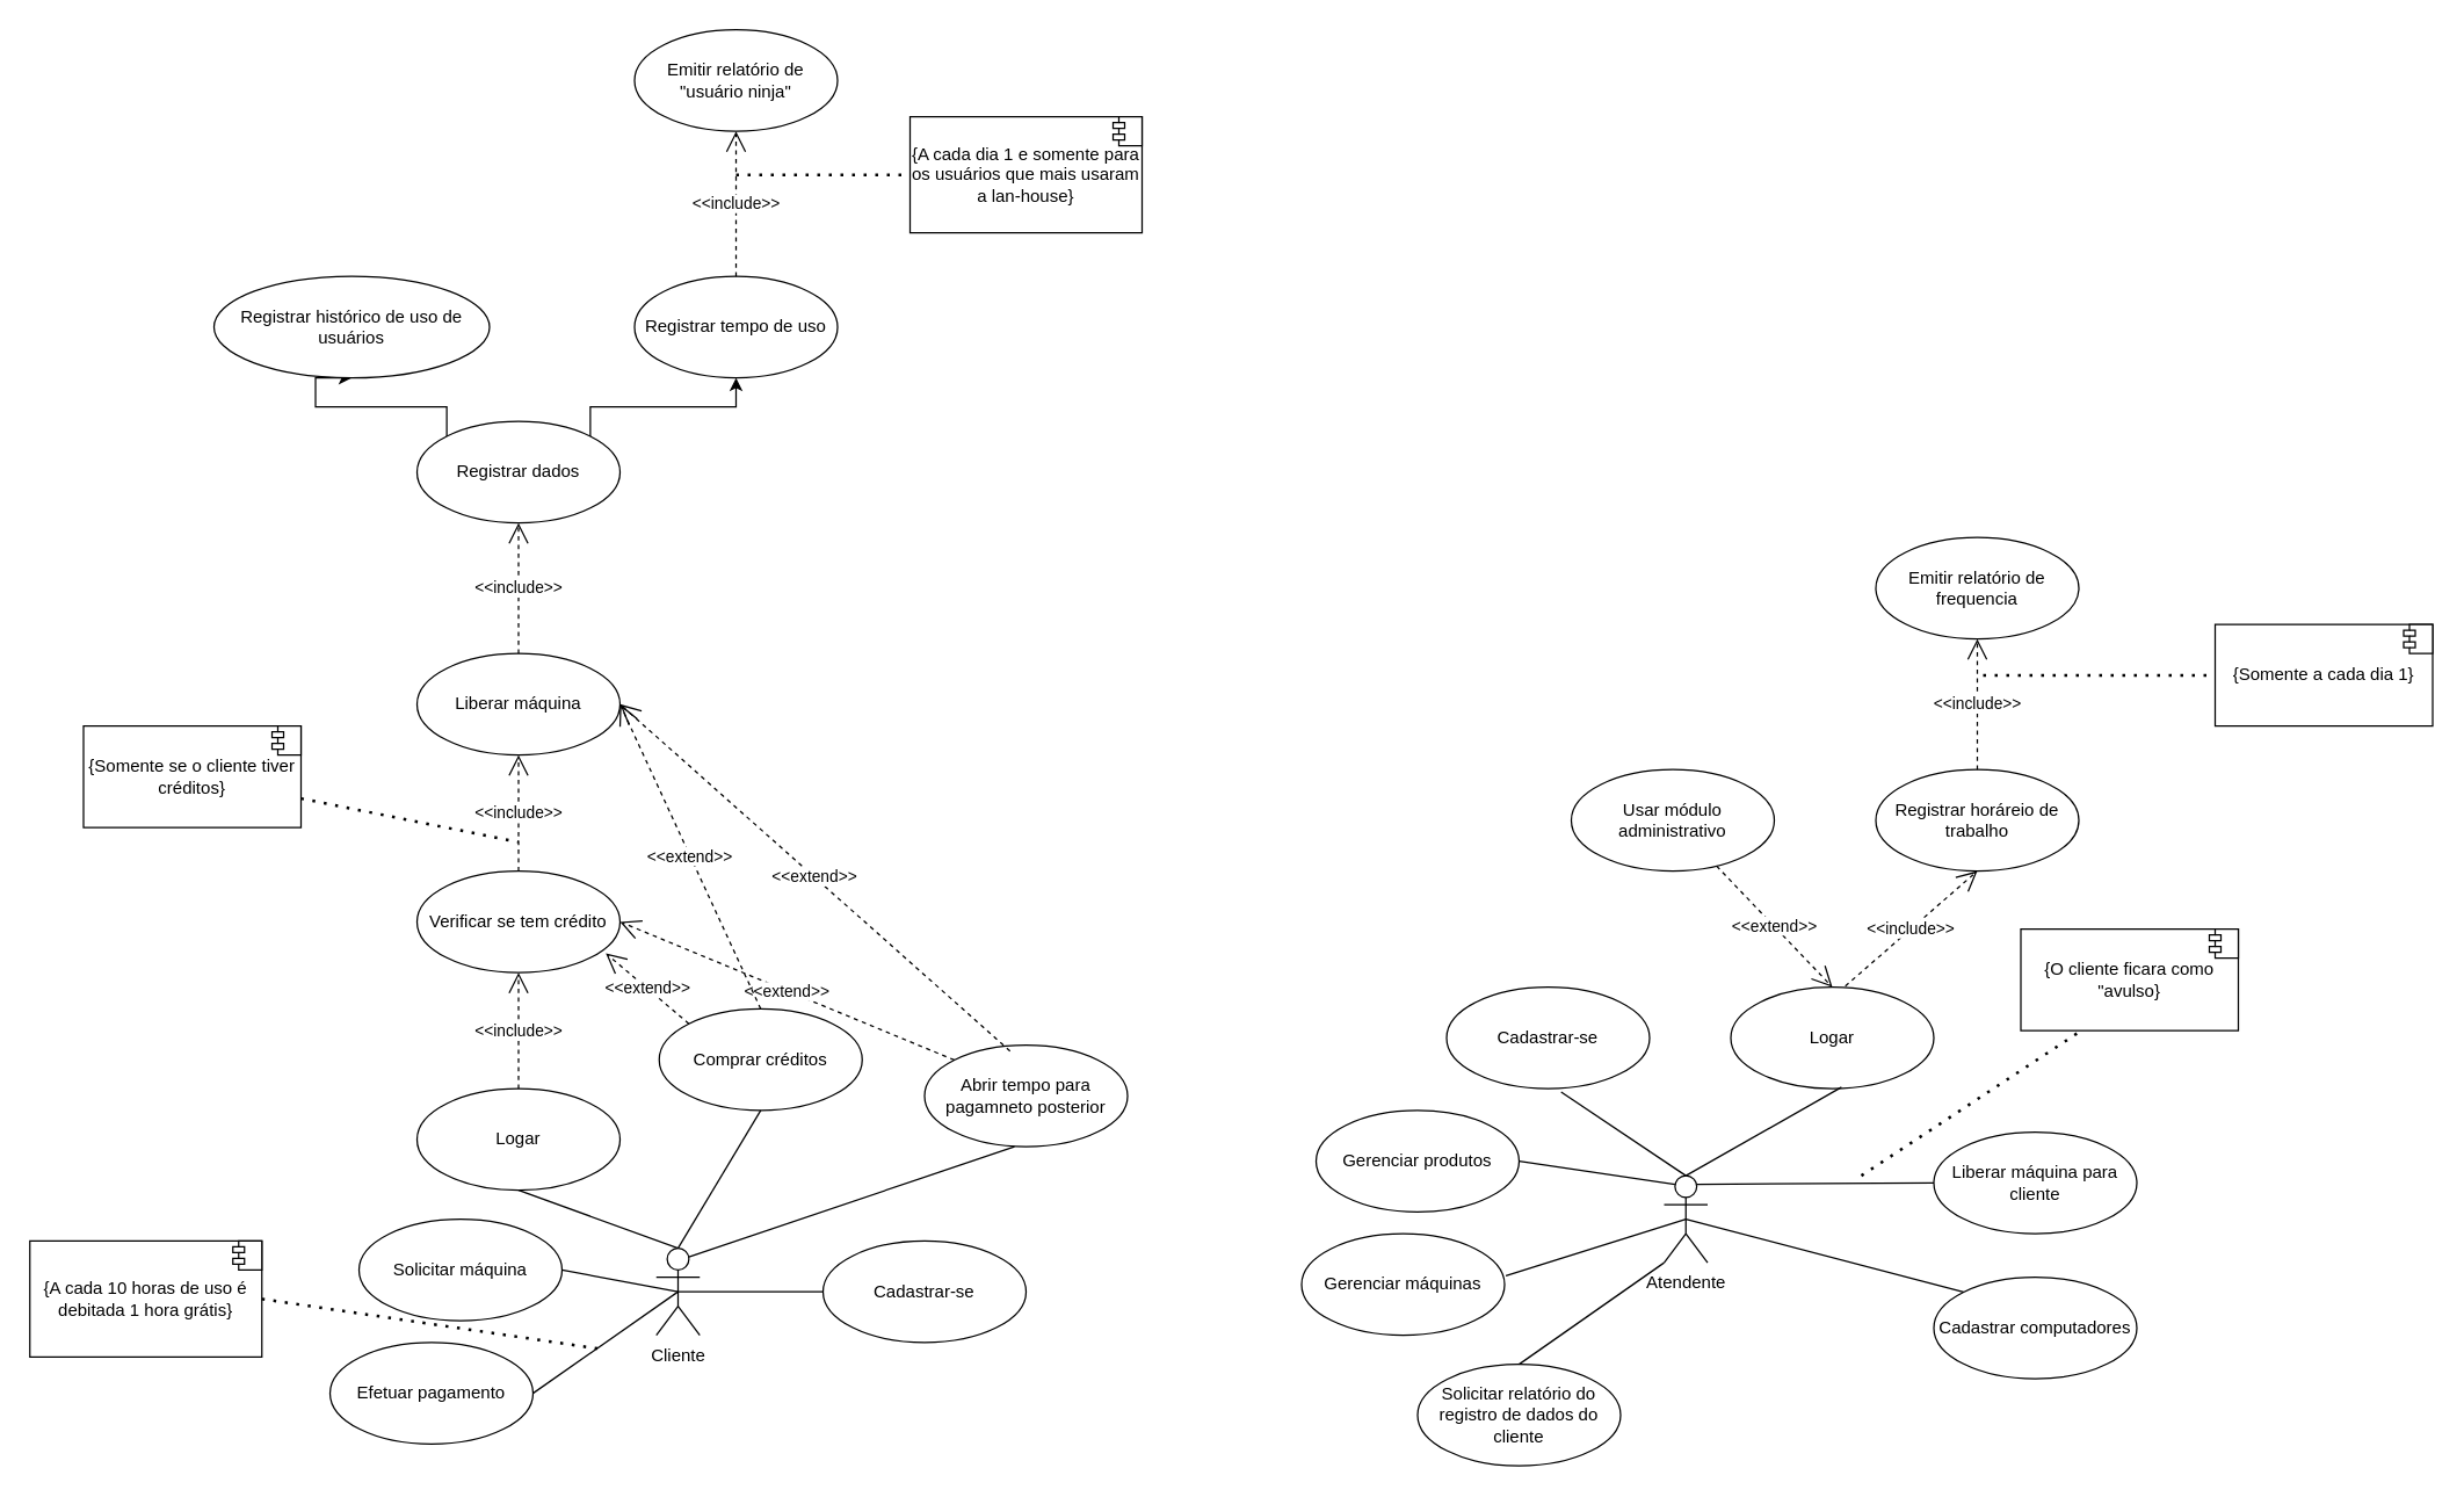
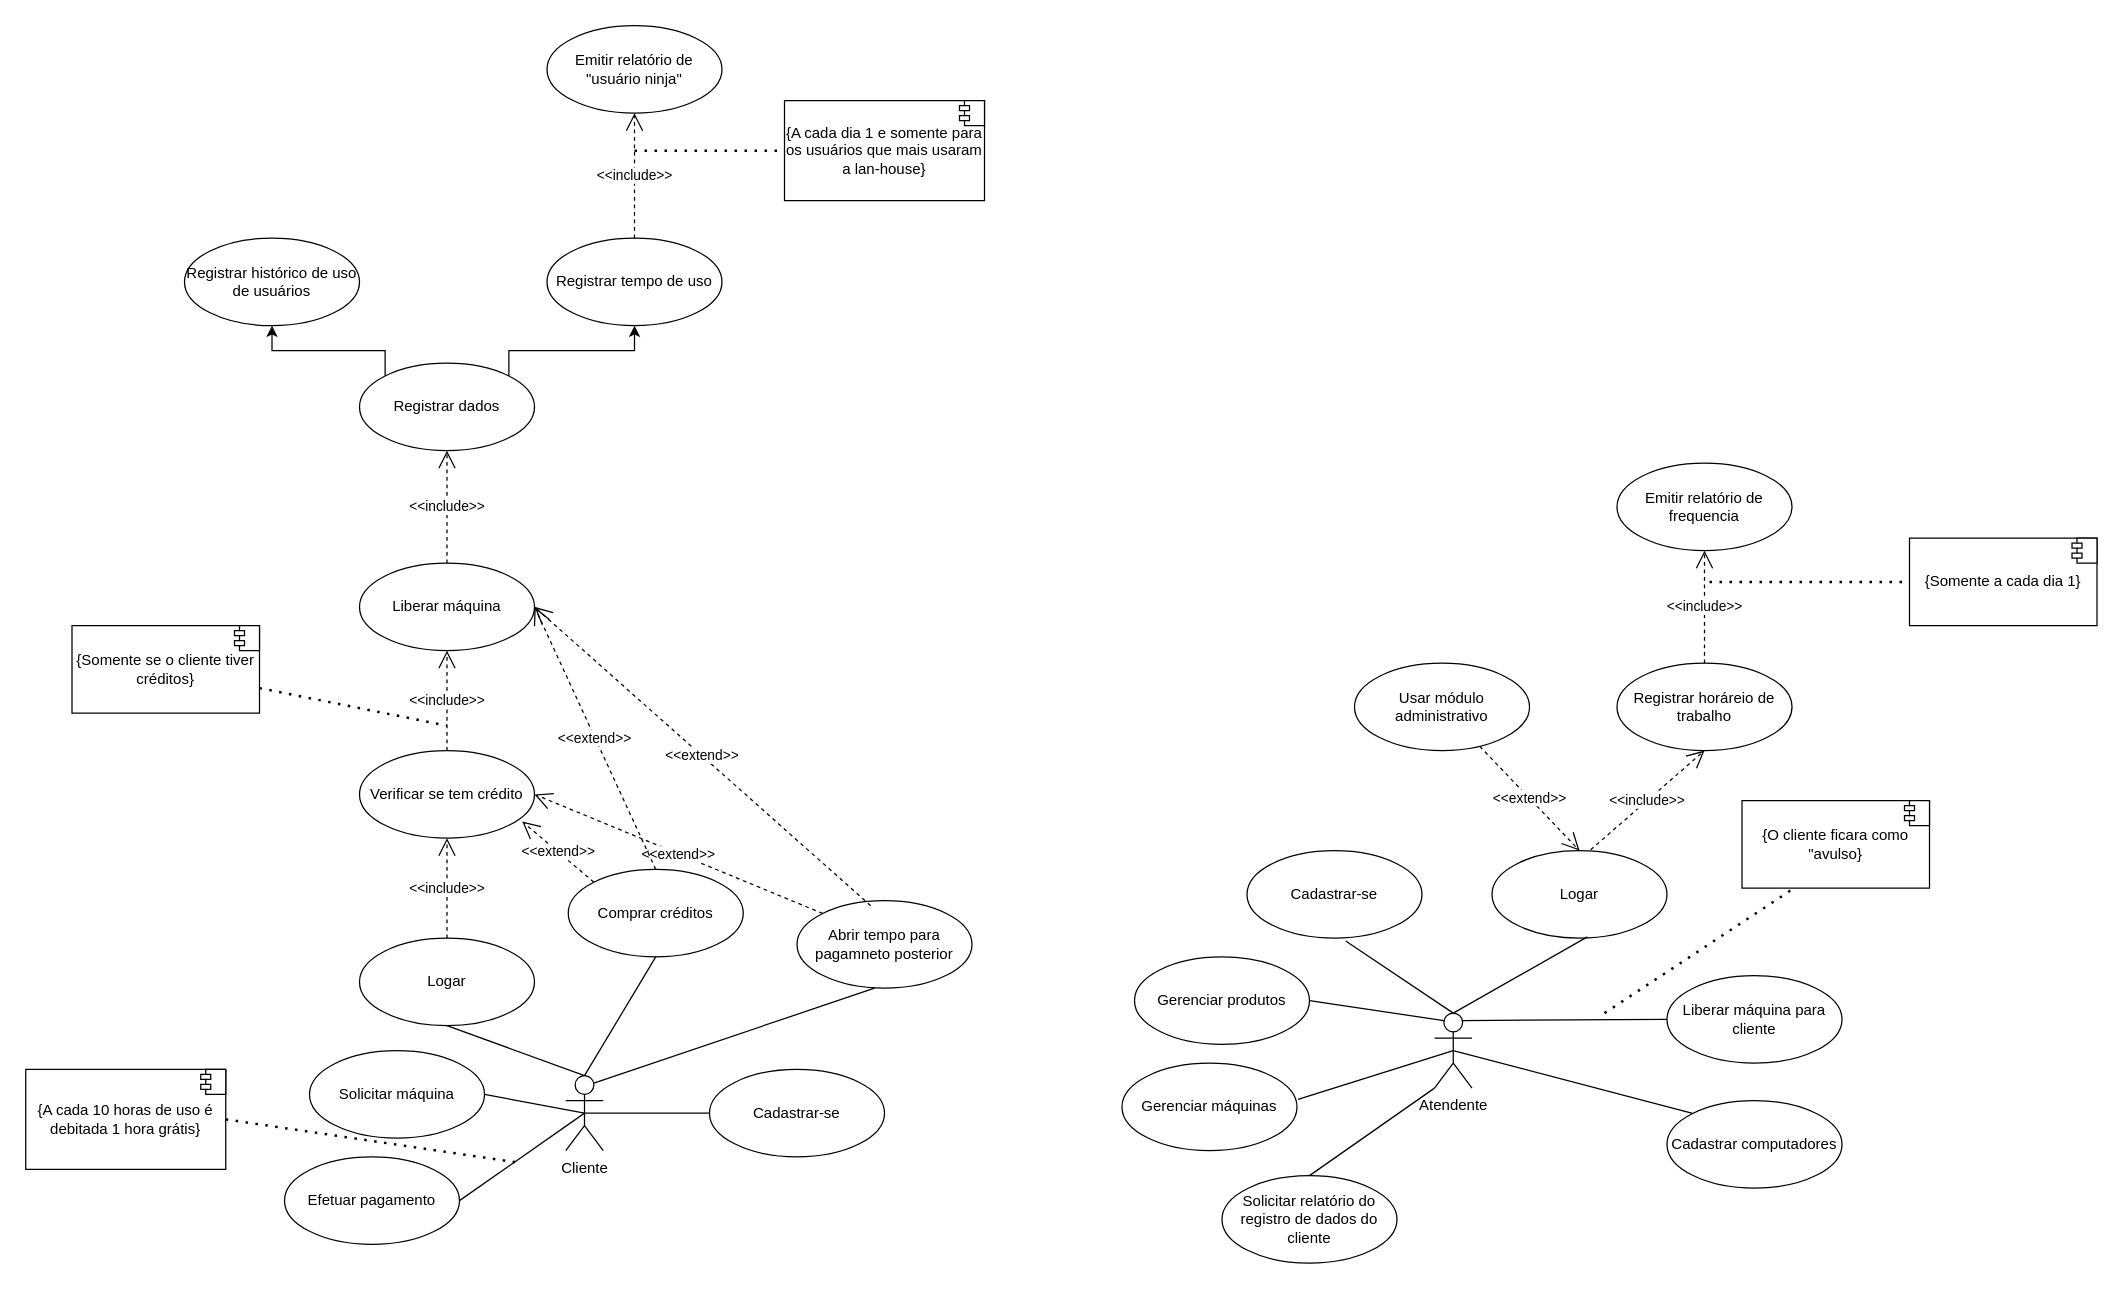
- <mxCell id="44" value="&lt;font style=&quot;vertical-align: inherit;&quot;&gt;&lt;font style=&quot;vertical-align: inherit;&quot;&gt;&lt;font style=&quot;vertical-align: inherit;&quot;&gt;&lt;font style=&quot;vertical-align: inherit;&quot;&gt;&lt;font style=&quot;vertical-align: inherit;&quot;&gt;&lt;font style=&quot;vertical-align: inherit;&quot;&gt;Registrar histórico de uso de usuários&lt;/font&gt;&lt;/font&gt;&lt;/font&gt;&lt;/font&gt;&lt;/font&gt;&lt;/font&gt;" style="ellipse;whiteSpace=wrap;html=1;" parent="1" vertex="1"><mxGeometry x="147" y="190" width="190" height="70" as="geometry" /></mxCell>
+ <mxCell id="44" value="&lt;font style=&quot;vertical-align: inherit;&quot;&gt;&lt;font style=&quot;vertical-align: inherit;&quot;&gt;&lt;font style=&quot;vertical-align: inherit;&quot;&gt;&lt;font style=&quot;vertical-align: inherit;&quot;&gt;&lt;font style=&quot;vertical-align: inherit;&quot;&gt;&lt;font style=&quot;vertical-align: inherit;&quot;&gt;Registrar histórico de uso de usuários&lt;/font&gt;&lt;/font&gt;&lt;/font&gt;&lt;/font&gt;&lt;/font&gt;&lt;/font&gt;" style="ellipse;whiteSpace=wrap;html=1;" parent="1" vertex="1"><mxGeometry x="147" y="190" width="140" height="70" as="geometry" /></mxCell>
